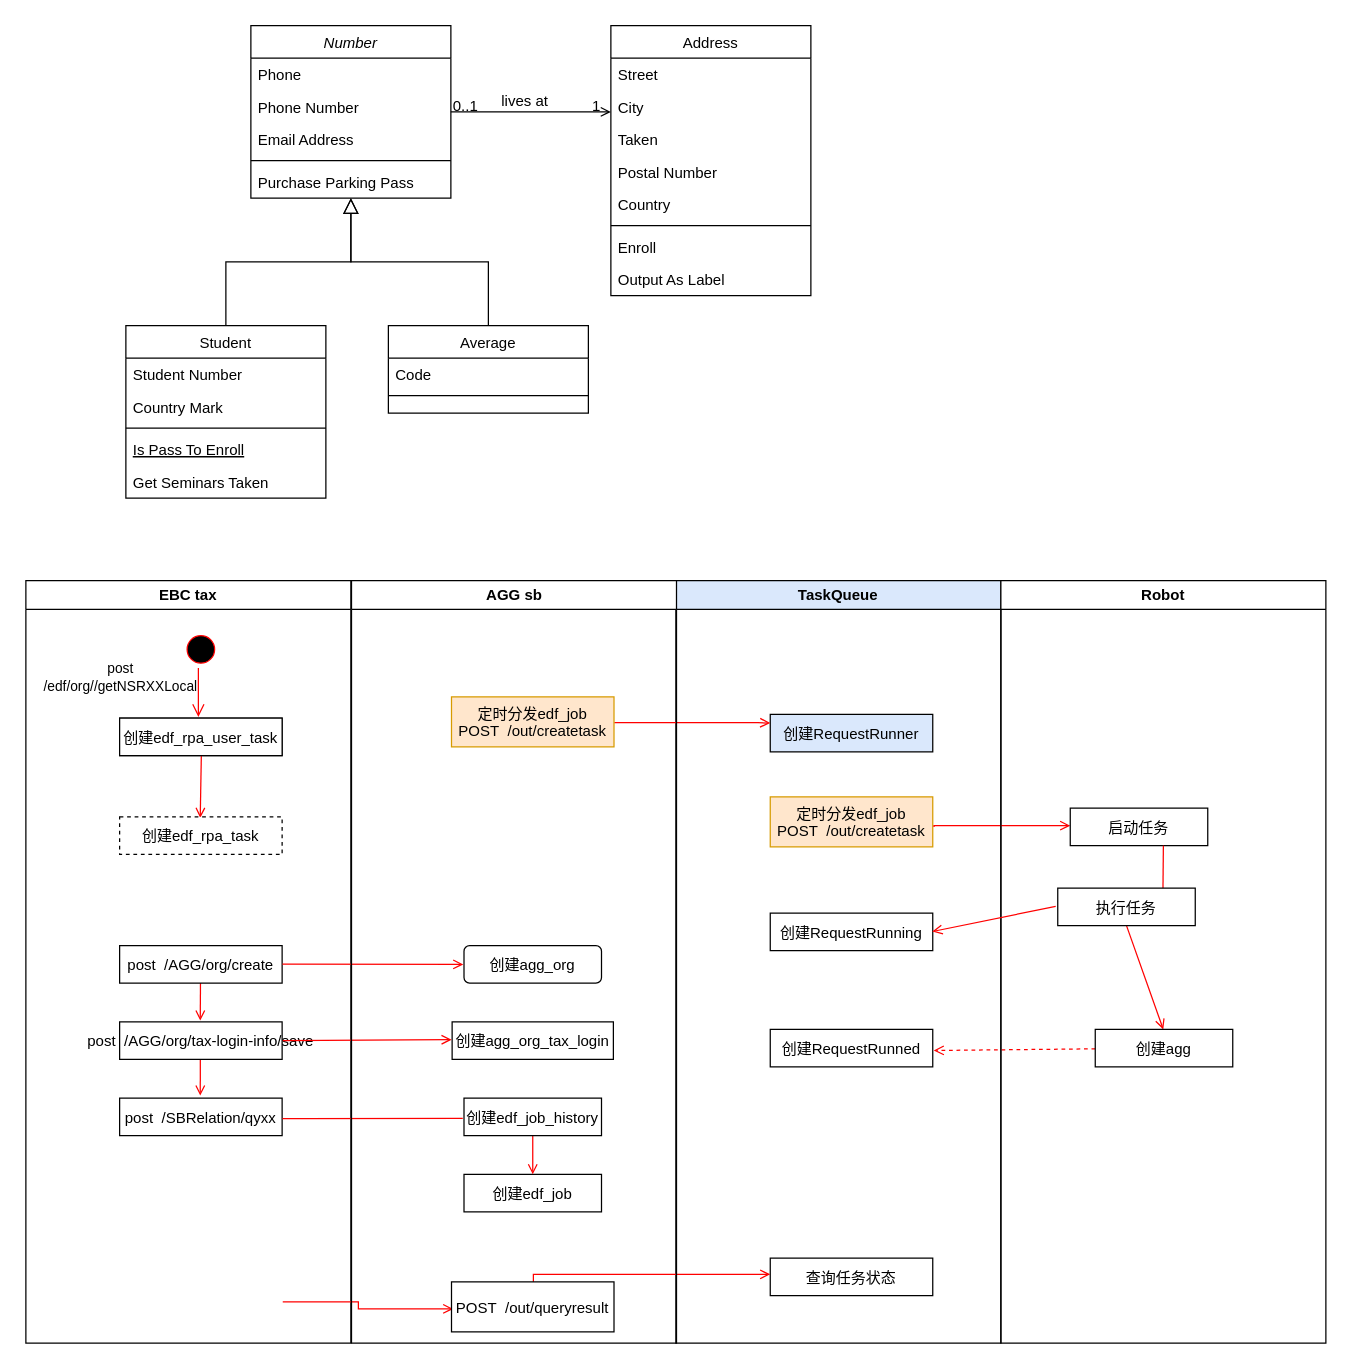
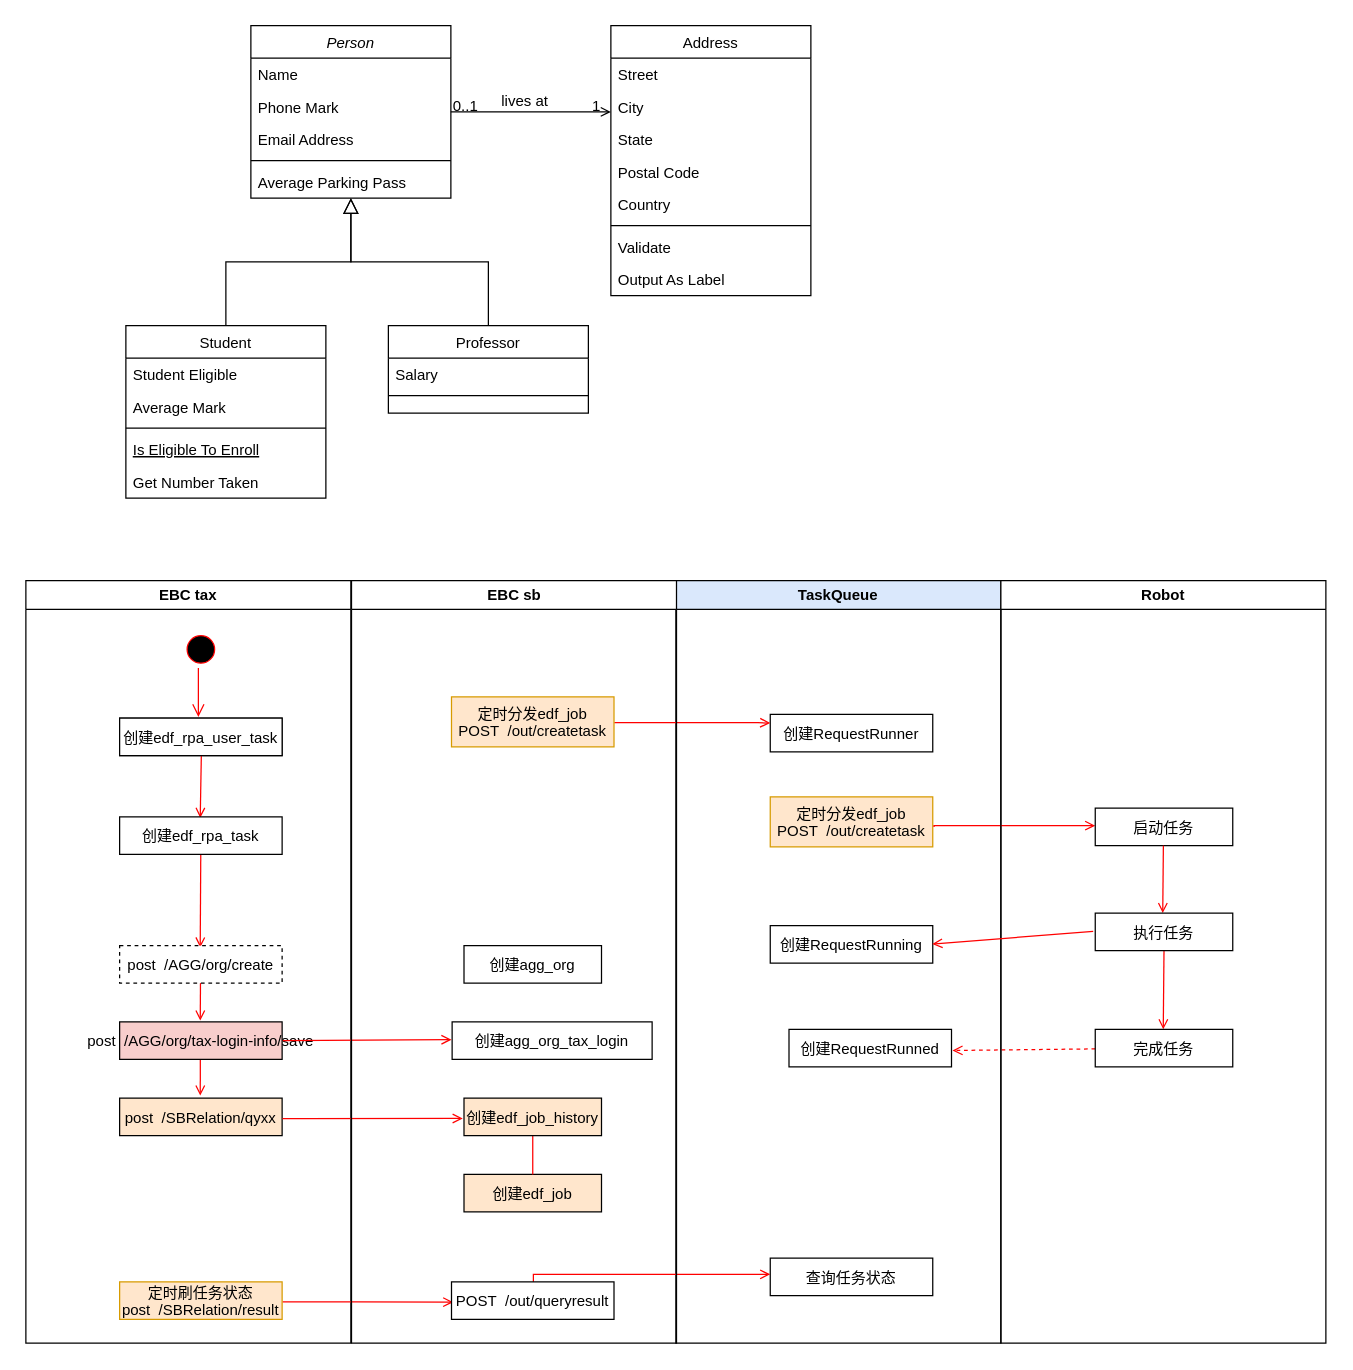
- <mxCell id="2" value="Number" style="swimlane;fontStyle=2;align=center;verticalAlign=top;childLayout=stackLayout;horizontal=1;startSize=26;horizontalStack=0;resizeParent=1;resizeLast=0;collapsible=1;marginBottom=0;rounded=0;shadow=0;strokeWidth=1;" parent="1" vertex="1"><mxGeometry x="200" y="20" width="160" height="138" as="geometry"><mxRectangle x="230" y="140" width="160" height="26" as="alternateBounds" /></mxGeometry></mxCell>
+ <mxCell id="2" value="Person" style="swimlane;fontStyle=2;align=center;verticalAlign=top;childLayout=stackLayout;horizontal=1;startSize=26;horizontalStack=0;resizeParent=1;resizeLast=0;collapsible=1;marginBottom=0;rounded=0;shadow=0;strokeWidth=1;" parent="1" vertex="1"><mxGeometry x="200" y="20" width="160" height="138" as="geometry"><mxRectangle x="230" y="140" width="160" height="26" as="alternateBounds" /></mxGeometry></mxCell>
- <mxCell id="3" value="Phone" style="text;align=left;verticalAlign=top;spacingLeft=4;spacingRight=4;overflow=hidden;rotatable=0;points=[[0,0.5],[1,0.5]];portConstraint=eastwest;" parent="2" vertex="1"><mxGeometry y="26" width="160" height="26" as="geometry" /></mxCell>
+ <mxCell id="3" value="Name" style="text;align=left;verticalAlign=top;spacingLeft=4;spacingRight=4;overflow=hidden;rotatable=0;points=[[0,0.5],[1,0.5]];portConstraint=eastwest;" parent="2" vertex="1"><mxGeometry y="26" width="160" height="26" as="geometry" /></mxCell>
- <mxCell id="4" value="Phone Number" style="text;align=left;verticalAlign=top;spacingLeft=4;spacingRight=4;overflow=hidden;rotatable=0;points=[[0,0.5],[1,0.5]];portConstraint=eastwest;rounded=0;shadow=0;html=0;" parent="2" vertex="1"><mxGeometry y="52" width="160" height="26" as="geometry" /></mxCell>
+ <mxCell id="4" value="Phone Mark" style="text;align=left;verticalAlign=top;spacingLeft=4;spacingRight=4;overflow=hidden;rotatable=0;points=[[0,0.5],[1,0.5]];portConstraint=eastwest;rounded=0;shadow=0;html=0;" parent="2" vertex="1"><mxGeometry y="52" width="160" height="26" as="geometry" /></mxCell>
- <mxCell id="22" value="Taken" style="text;align=left;verticalAlign=top;spacingLeft=4;spacingRight=4;overflow=hidden;rotatable=0;points=[[0,0.5],[1,0.5]];portConstraint=eastwest;rounded=0;shadow=0;html=0;" parent="19" vertex="1"><mxGeometry y="78" width="160" height="26" as="geometry" /></mxCell>
+ <mxCell id="22" value="State" style="text;align=left;verticalAlign=top;spacingLeft=4;spacingRight=4;overflow=hidden;rotatable=0;points=[[0,0.5],[1,0.5]];portConstraint=eastwest;rounded=0;shadow=0;html=0;" parent="19" vertex="1"><mxGeometry y="78" width="160" height="26" as="geometry" /></mxCell>
- <mxCell id="23" value="Postal Number" style="text;align=left;verticalAlign=top;spacingLeft=4;spacingRight=4;overflow=hidden;rotatable=0;points=[[0,0.5],[1,0.5]];portConstraint=eastwest;rounded=0;shadow=0;html=0;" parent="19" vertex="1"><mxGeometry y="104" width="160" height="26" as="geometry" /></mxCell>
+ <mxCell id="23" value="Postal Code" style="text;align=left;verticalAlign=top;spacingLeft=4;spacingRight=4;overflow=hidden;rotatable=0;points=[[0,0.5],[1,0.5]];portConstraint=eastwest;rounded=0;shadow=0;html=0;" parent="19" vertex="1"><mxGeometry y="104" width="160" height="26" as="geometry" /></mxCell>
- <mxCell id="7" value="Purchase Parking Pass" style="text;align=left;verticalAlign=top;spacingLeft=4;spacingRight=4;overflow=hidden;rotatable=0;points=[[0,0.5],[1,0.5]];portConstraint=eastwest;" parent="2" vertex="1"><mxGeometry y="112" width="160" height="26" as="geometry" /></mxCell>
+ <mxCell id="7" value="Average Parking Pass" style="text;align=left;verticalAlign=top;spacingLeft=4;spacingRight=4;overflow=hidden;rotatable=0;points=[[0,0.5],[1,0.5]];portConstraint=eastwest;" parent="2" vertex="1"><mxGeometry y="112" width="160" height="26" as="geometry" /></mxCell>
- <mxCell id="26" value="Enroll" style="text;align=left;verticalAlign=top;spacingLeft=4;spacingRight=4;overflow=hidden;rotatable=0;points=[[0,0.5],[1,0.5]];portConstraint=eastwest;" parent="19" vertex="1"><mxGeometry y="164" width="160" height="26" as="geometry" /></mxCell>
+ <mxCell id="26" value="Validate" style="text;align=left;verticalAlign=top;spacingLeft=4;spacingRight=4;overflow=hidden;rotatable=0;points=[[0,0.5],[1,0.5]];portConstraint=eastwest;" parent="19" vertex="1"><mxGeometry y="164" width="160" height="26" as="geometry" /></mxCell>
- <mxCell id="15" value="Average" style="swimlane;fontStyle=0;align=center;verticalAlign=top;childLayout=stackLayout;horizontal=1;startSize=26;horizontalStack=0;resizeParent=1;resizeLast=0;collapsible=1;marginBottom=0;rounded=0;shadow=0;strokeWidth=1;" parent="1" vertex="1"><mxGeometry x="310" y="260" width="160" height="70" as="geometry"><mxRectangle x="340" y="380" width="170" height="26" as="alternateBounds" /></mxGeometry></mxCell>
+ <mxCell id="15" value="Professor" style="swimlane;fontStyle=0;align=center;verticalAlign=top;childLayout=stackLayout;horizontal=1;startSize=26;horizontalStack=0;resizeParent=1;resizeLast=0;collapsible=1;marginBottom=0;rounded=0;shadow=0;strokeWidth=1;" parent="1" vertex="1"><mxGeometry x="310" y="260" width="160" height="70" as="geometry"><mxRectangle x="340" y="380" width="170" height="26" as="alternateBounds" /></mxGeometry></mxCell>
- <mxCell id="9" value="Student Number" style="text;align=left;verticalAlign=top;spacingLeft=4;spacingRight=4;overflow=hidden;rotatable=0;points=[[0,0.5],[1,0.5]];portConstraint=eastwest;" parent="8" vertex="1"><mxGeometry y="26" width="160" height="26" as="geometry" /></mxCell>
+ <mxCell id="9" value="Student Eligible" style="text;align=left;verticalAlign=top;spacingLeft=4;spacingRight=4;overflow=hidden;rotatable=0;points=[[0,0.5],[1,0.5]];portConstraint=eastwest;" parent="8" vertex="1"><mxGeometry y="26" width="160" height="26" as="geometry" /></mxCell>
- <mxCell id="16" value="Code" style="text;align=left;verticalAlign=top;spacingLeft=4;spacingRight=4;overflow=hidden;rotatable=0;points=[[0,0.5],[1,0.5]];portConstraint=eastwest;" parent="15" vertex="1"><mxGeometry y="26" width="160" height="26" as="geometry" /></mxCell>
+ <mxCell id="16" value="Salary" style="text;align=left;verticalAlign=top;spacingLeft=4;spacingRight=4;overflow=hidden;rotatable=0;points=[[0,0.5],[1,0.5]];portConstraint=eastwest;" parent="15" vertex="1"><mxGeometry y="26" width="160" height="26" as="geometry" /></mxCell>
- <mxCell id="10" value="Country Mark" style="text;align=left;verticalAlign=top;spacingLeft=4;spacingRight=4;overflow=hidden;rotatable=0;points=[[0,0.5],[1,0.5]];portConstraint=eastwest;rounded=0;shadow=0;html=0;" parent="8" vertex="1"><mxGeometry y="52" width="160" height="26" as="geometry" /></mxCell>
+ <mxCell id="10" value="Average Mark" style="text;align=left;verticalAlign=top;spacingLeft=4;spacingRight=4;overflow=hidden;rotatable=0;points=[[0,0.5],[1,0.5]];portConstraint=eastwest;rounded=0;shadow=0;html=0;" parent="8" vertex="1"><mxGeometry y="52" width="160" height="26" as="geometry" /></mxCell>
- <mxCell id="12" value="Is Pass To Enroll" style="text;align=left;verticalAlign=top;spacingLeft=4;spacingRight=4;overflow=hidden;rotatable=0;points=[[0,0.5],[1,0.5]];portConstraint=eastwest;fontStyle=4" parent="8" vertex="1"><mxGeometry y="86" width="160" height="26" as="geometry" /></mxCell>
+ <mxCell id="12" value="Is Eligible To Enroll" style="text;align=left;verticalAlign=top;spacingLeft=4;spacingRight=4;overflow=hidden;rotatable=0;points=[[0,0.5],[1,0.5]];portConstraint=eastwest;fontStyle=4" parent="8" vertex="1"><mxGeometry y="86" width="160" height="26" as="geometry" /></mxCell>
- <mxCell id="13" value="Get Seminars Taken" style="text;align=left;verticalAlign=top;spacingLeft=4;spacingRight=4;overflow=hidden;rotatable=0;points=[[0,0.5],[1,0.5]];portConstraint=eastwest;" parent="8" vertex="1"><mxGeometry y="112" width="160" height="26" as="geometry" /></mxCell>
+ <mxCell id="13" value="Get Number Taken" style="text;align=left;verticalAlign=top;spacingLeft=4;spacingRight=4;overflow=hidden;rotatable=0;points=[[0,0.5],[1,0.5]];portConstraint=eastwest;" parent="8" vertex="1"><mxGeometry y="112" width="160" height="26" as="geometry" /></mxCell>
- <mxCell id="67" value="AGG sb" style="swimlane;whiteSpace=wrap" vertex="1" parent="1"><mxGeometry x="280.5" y="464" width="260" height="610" as="geometry" /></mxCell>
+ <mxCell id="67" value="EBC sb" style="swimlane;whiteSpace=wrap" vertex="1" parent="1"><mxGeometry x="280.5" y="464" width="260" height="610" as="geometry" /></mxCell>
- <mxCell id="53" value="&lt;span style=&quot;font-family: &amp;#34;helvetica&amp;#34; ; font-size: 11px ; background-color: rgb(255 , 255 , 255)&quot;&gt;post /edf/org//getNSRXXLocal&lt;/span&gt;" style="text;html=1;strokeColor=none;fillColor=none;align=center;verticalAlign=middle;whiteSpace=wrap;rounded=0;" vertex="1" parent="38"><mxGeometry x="45.5" y="62" width="60" height="30" as="geometry" /></mxCell>
- <mxCell id="35" value="创建RequestRunner" style="fillColor=#dae8fc;" vertex="1" parent="32"><mxGeometry x="75.5" y="107" width="130" height="30" as="geometry" /></mxCell>
+ <mxCell id="35" value="创建RequestRunner" style="" vertex="1" parent="32"><mxGeometry x="75.5" y="107" width="130" height="30" as="geometry" /></mxCell>
- <mxCell id="61" value="启动任务" style="" vertex="1" parent="60"><mxGeometry x="55.5" y="182" width="110" height="30" as="geometry" /></mxCell>
+ <mxCell id="61" value="启动任务" style="" vertex="1" parent="60"><mxGeometry x="75.5" y="182" width="110" height="30" as="geometry" /></mxCell>
- <mxCell id="45" value="创建edf_rpa_task" style="dashed=1;" vertex="1" parent="38"><mxGeometry x="75" y="189" width="130" height="30" as="geometry" /></mxCell>
+ <mxCell id="45" value="创建edf_rpa_task" style="" vertex="1" parent="38"><mxGeometry x="75" y="189" width="130" height="30" as="geometry" /></mxCell>
+ <mxCell id="43" value="" style="endArrow=open;strokeColor=#FF0000;endFill=1;rounded=0;entryX=0.496;entryY=0.051;entryDx=0;entryDy=0;entryPerimeter=0;" edge="1" parent="38" source="45" target="49"><mxGeometry relative="1" as="geometry"><mxPoint x="140.5" y="252" as="targetPoint" /></mxGeometry></mxCell>
- <mxCell id="64" value="执行任务" style="" vertex="1" parent="60"><mxGeometry x="45.5" y="246" width="110" height="30" as="geometry" /></mxCell>
+ <mxCell id="64" value="执行任务" style="" vertex="1" parent="60"><mxGeometry x="75.5" y="266" width="110" height="30" as="geometry" /></mxCell>
- <mxCell id="36" value="创建RequestRunning" style="" vertex="1" parent="32"><mxGeometry x="75.5" y="266" width="130" height="30" as="geometry" /></mxCell>
+ <mxCell id="36" value="创建RequestRunning" style="" vertex="1" parent="32"><mxGeometry x="75.5" y="276" width="130" height="30" as="geometry" /></mxCell>
- <mxCell id="49" value="post  /AGG/org/create" style="" vertex="1" parent="38"><mxGeometry x="75" y="292" width="130" height="30" as="geometry" /></mxCell>
+ <mxCell id="49" value="post  /AGG/org/create" style="dashed=1;" vertex="1" parent="38"><mxGeometry x="75" y="292" width="130" height="30" as="geometry" /></mxCell>
- <mxCell id="56" value="" style="endArrow=open;strokeColor=#FF0000;endFill=1;rounded=0;exitX=1.002;exitY=0.495;exitDx=0;exitDy=0;exitPerimeter=0;entryX=-0.005;entryY=0.5;entryDx=0;entryDy=0;entryPerimeter=0;" edge="1" parent="1" source="49" target="68"><mxGeometry relative="1" as="geometry"><mxPoint x="245.5" y="771" as="sourcePoint" /><mxPoint x="335.5" y="771" as="targetPoint" /></mxGeometry></mxCell>
- <mxCell id="68" value="创建agg_org" style="rounded=1;" vertex="1" parent="67"><mxGeometry x="90" y="292" width="110" height="30" as="geometry" /></mxCell>
+ <mxCell id="68" value="创建agg_org" style="" vertex="1" parent="67"><mxGeometry x="90" y="292" width="110" height="30" as="geometry" /></mxCell>
- <mxCell id="51" value="post  /AGG/org/tax-login-info/save" style="" vertex="1" parent="38"><mxGeometry x="75" y="353" width="130" height="30" as="geometry" /></mxCell>
+ <mxCell id="51" value="post  /AGG/org/tax-login-info/save" style="fillColor=#f8cecc;" vertex="1" parent="38"><mxGeometry x="75" y="353" width="130" height="30" as="geometry" /></mxCell>
- <mxCell id="69" value="创建agg_org_tax_login" style="" vertex="1" parent="67"><mxGeometry x="80.5" y="353" width="129" height="30" as="geometry" /></mxCell>
+ <mxCell id="69" value="创建agg_org_tax_login" style="" vertex="1" parent="67"><mxGeometry x="80.5" y="353" width="160" height="30" as="geometry" /></mxCell>
- <mxCell id="33" value="创建RequestRunned" style="" vertex="1" parent="32"><mxGeometry x="75.5" y="359" width="130" height="30" as="geometry" /></mxCell>
+ <mxCell id="33" value="创建RequestRunned" style="" vertex="1" parent="32"><mxGeometry x="90.5" y="359" width="130" height="30" as="geometry" /></mxCell>
- <mxCell id="65" value="创建agg" style="" vertex="1" parent="60"><mxGeometry x="75.5" y="359" width="110" height="30" as="geometry" /></mxCell>
+ <mxCell id="65" value="完成任务" style="" vertex="1" parent="60"><mxGeometry x="75.5" y="359" width="110" height="30" as="geometry" /></mxCell>
- <mxCell id="44" value="post  /SBRelation/qyxx" style="" vertex="1" parent="38"><mxGeometry x="75" y="414" width="130" height="30" as="geometry" /></mxCell>
+ <mxCell id="44" value="post  /SBRelation/qyxx" style="fillColor=#ffe6cc;" vertex="1" parent="38"><mxGeometry x="75" y="414" width="130" height="30" as="geometry" /></mxCell>
- <mxCell id="73" value="创建edf_job_history" style="" vertex="1" parent="67"><mxGeometry x="90" y="414" width="110" height="30" as="geometry" /></mxCell>
+ <mxCell id="73" value="创建edf_job_history" style="fillColor=#ffe6cc;" vertex="1" parent="67"><mxGeometry x="90" y="414" width="110" height="30" as="geometry" /></mxCell>
- <mxCell id="54" value="" style="edgeStyle=elbowEdgeStyle;elbow=horizontal;strokeColor=#FF0000;endArrow=none;endFill=1;rounded=0;exitX=1.002;exitY=0.545;exitDx=0;exitDy=0;exitPerimeter=0;entryX=-0.009;entryY=0.543;entryDx=0;entryDy=0;entryPerimeter=0;" edge="1" parent="1" source="44" target="73"><mxGeometry width="100" height="100" relative="1" as="geometry"><mxPoint x="190" y="816" as="sourcePoint" /><mxPoint x="275.5" y="846" as="targetPoint" /><Array as="points"><mxPoint x="240.5" y="906" /></Array></mxGeometry></mxCell>
+ <mxCell id="54" value="" style="edgeStyle=elbowEdgeStyle;elbow=horizontal;strokeColor=#FF0000;endArrow=open;endFill=1;rounded=0;exitX=1.002;exitY=0.545;exitDx=0;exitDy=0;exitPerimeter=0;entryX=-0.009;entryY=0.543;entryDx=0;entryDy=0;entryPerimeter=0;" edge="1" parent="1" source="44" target="73"><mxGeometry width="100" height="100" relative="1" as="geometry"><mxPoint x="190" y="816" as="sourcePoint" /><mxPoint x="275.5" y="846" as="targetPoint" /><Array as="points"><mxPoint x="240.5" y="906" /></Array></mxGeometry></mxCell>
- <mxCell id="72" value="" style="endArrow=open;strokeColor=#FF0000;endFill=1;rounded=0;exitX=0.5;exitY=1;exitDx=0;exitDy=0;entryX=0.5;entryY=0;entryDx=0;entryDy=0;" edge="1" parent="67" source="73" target="70"><mxGeometry relative="1" as="geometry"><mxPoint x="146" y="472" as="targetPoint" /><mxPoint x="100.01" y="444.0" as="sourcePoint" /></mxGeometry></mxCell>
+ <mxCell id="72" value="" style="endArrow=none;strokeColor=#FF0000;endFill=1;rounded=0;exitX=0.5;exitY=1;exitDx=0;exitDy=0;entryX=0.5;entryY=0;entryDx=0;entryDy=0;" edge="1" parent="67" source="73" target="70"><mxGeometry relative="1" as="geometry"><mxPoint x="146" y="472" as="targetPoint" /><mxPoint x="100.01" y="444.0" as="sourcePoint" /></mxGeometry></mxCell>
- <mxCell id="70" value="创建edf_job" style="" vertex="1" parent="67"><mxGeometry x="90" y="475" width="110" height="30" as="geometry" /></mxCell>
+ <mxCell id="70" value="创建edf_job" style="fillColor=#ffe6cc;" vertex="1" parent="67"><mxGeometry x="90" y="475" width="110" height="30" as="geometry" /></mxCell>
+ <mxCell id="46" value="定时刷任务状态&#10;post  /SBRelation/result" style="fillColor=#ffe6cc;strokeColor=#d79b00;" vertex="1" parent="38"><mxGeometry x="75" y="561" width="130" height="30" as="geometry" /></mxCell>
- <mxCell id="74" value="POST  /out/queryresult" style="" vertex="1" parent="67"><mxGeometry x="80" y="561" width="130" height="40" as="geometry" /></mxCell>
+ <mxCell id="74" value="POST  /out/queryresult" style="" vertex="1" parent="67"><mxGeometry x="80" y="561" width="130" height="30" as="geometry" /></mxCell>
